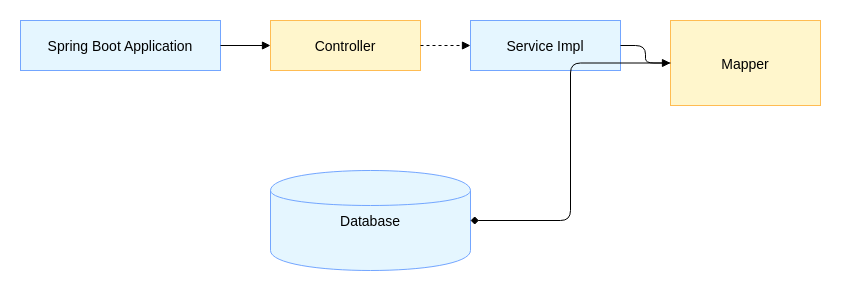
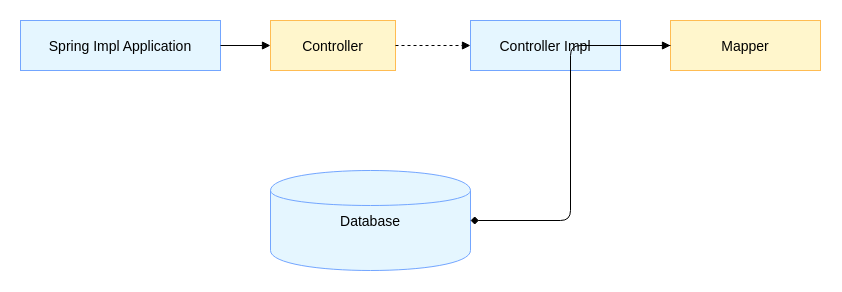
- <mxCell id="2" value="Spring Boot Application" style="shape=rounded;fillColor=#E5F6FF;strokeColor=#73A6FF;align=center;verticalAlign=middle;fontSize=14;spacing=10;spacingTop=4;spacingRight=4;spacingBottom=4;spacingLeft=4;portConstraint=eastwest;" vertex="1" parent="1"><mxGeometry x="20" y="20" width="200" height="50" as="geometry" /></mxCell>
+ <mxCell id="2" value="Spring Impl Application" style="shape=rounded;fillColor=#E5F6FF;strokeColor=#73A6FF;align=center;verticalAlign=middle;fontSize=14;spacing=10;spacingTop=4;spacingRight=4;spacingBottom=4;spacingLeft=4;portConstraint=eastwest;" vertex="1" parent="1"><mxGeometry x="20" y="20" width="200" height="50" as="geometry" /></mxCell>
- <mxCell id="3" value="Controller" style="shape=rounded;fillColor=#FFF6CC;strokeColor=#FFBC52;align=center;verticalAlign=middle;fontSize=14;spacing=10;spacingTop=4;spacingRight=4;spacingBottom=4;spacingLeft=4;portConstraint=eastwest;" vertex="1" parent="1"><mxGeometry x="270" y="20" width="150" height="50" as="geometry" /></mxCell>
+ <mxCell id="3" value="Controller" style="shape=rounded;fillColor=#FFF6CC;strokeColor=#FFBC52;align=center;verticalAlign=middle;fontSize=14;spacing=10;spacingTop=4;spacingRight=4;spacingBottom=4;spacingLeft=4;portConstraint=eastwest;" vertex="1" parent="1"><mxGeometry x="270" y="20" width="125" height="50" as="geometry" /></mxCell>
- <mxCell id="4" value="Service Impl" style="shape=rounded;fillColor=#E5F6FF;strokeColor=#73A6FF;align=center;verticalAlign=middle;fontSize=14;spacing=10;spacingTop=4;spacingRight=4;spacingBottom=4;spacingLeft=4;portConstraint=eastwest;" vertex="1" parent="1"><mxGeometry x="470" y="20" width="150" height="50" as="geometry" /></mxCell>
+ <mxCell id="4" value="Controller Impl" style="shape=rounded;fillColor=#E5F6FF;strokeColor=#73A6FF;align=center;verticalAlign=middle;fontSize=14;spacing=10;spacingTop=4;spacingRight=4;spacingBottom=4;spacingLeft=4;portConstraint=eastwest;" vertex="1" parent="1"><mxGeometry x="470" y="20" width="150" height="50" as="geometry" /></mxCell>
- <mxCell id="5" value="Mapper" style="shape=rounded;fillColor=#FFF6CC;strokeColor=#FFBC52;align=center;verticalAlign=middle;fontSize=14;spacing=10;spacingTop=4;spacingRight=4;spacingBottom=4;spacingLeft=4;portConstraint=eastwest;" vertex="1" parent="1"><mxGeometry x="670" y="20" width="150" height="85" as="geometry" /></mxCell>
+ <mxCell id="5" value="Mapper" style="shape=rounded;fillColor=#FFF6CC;strokeColor=#FFBC52;align=center;verticalAlign=middle;fontSize=14;spacing=10;spacingTop=4;spacingRight=4;spacingBottom=4;spacingLeft=4;portConstraint=eastwest;" vertex="1" parent="1"><mxGeometry x="670" y="20" width="150" height="50" as="geometry" /></mxCell>
